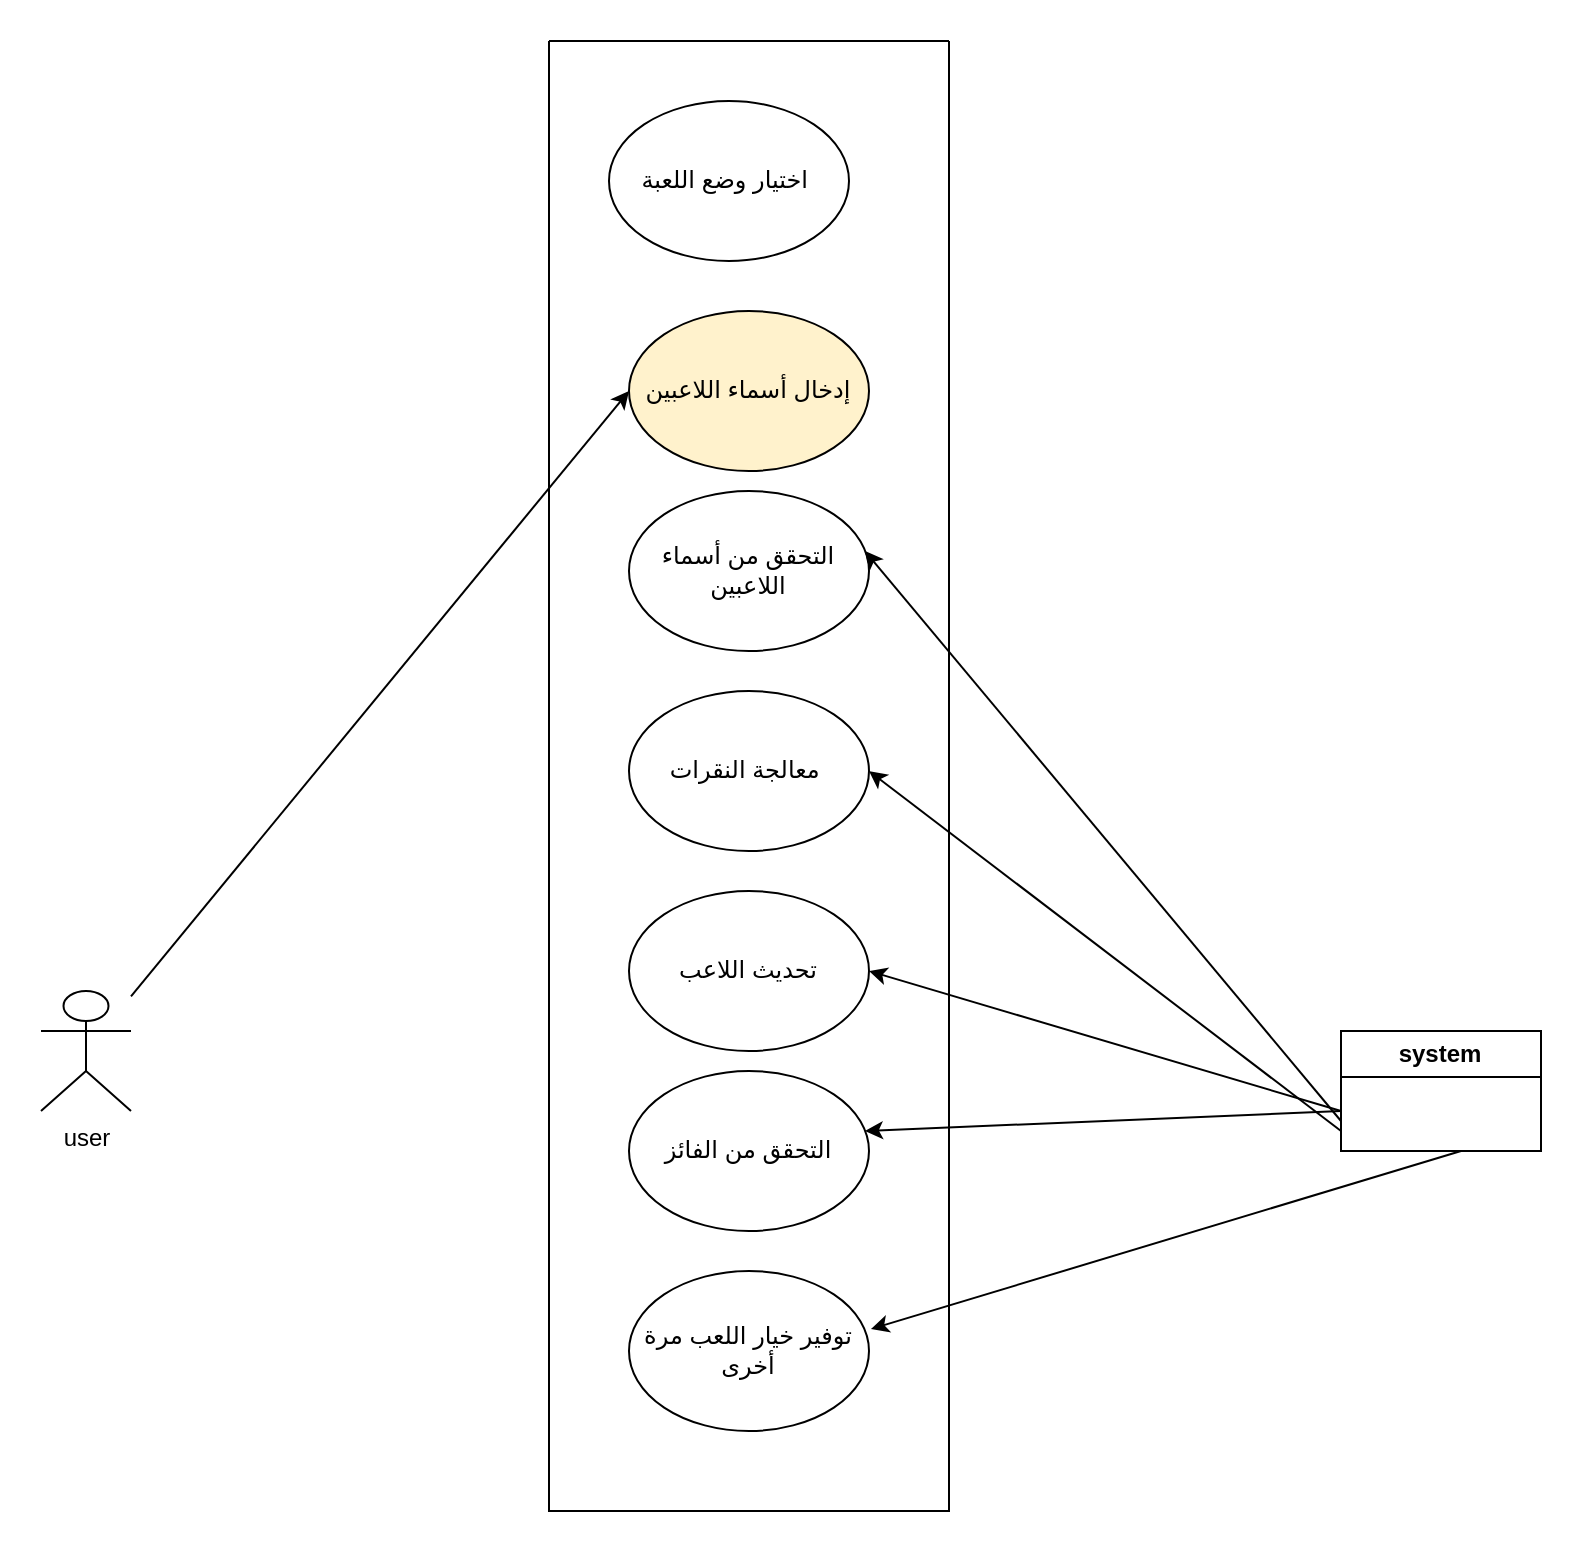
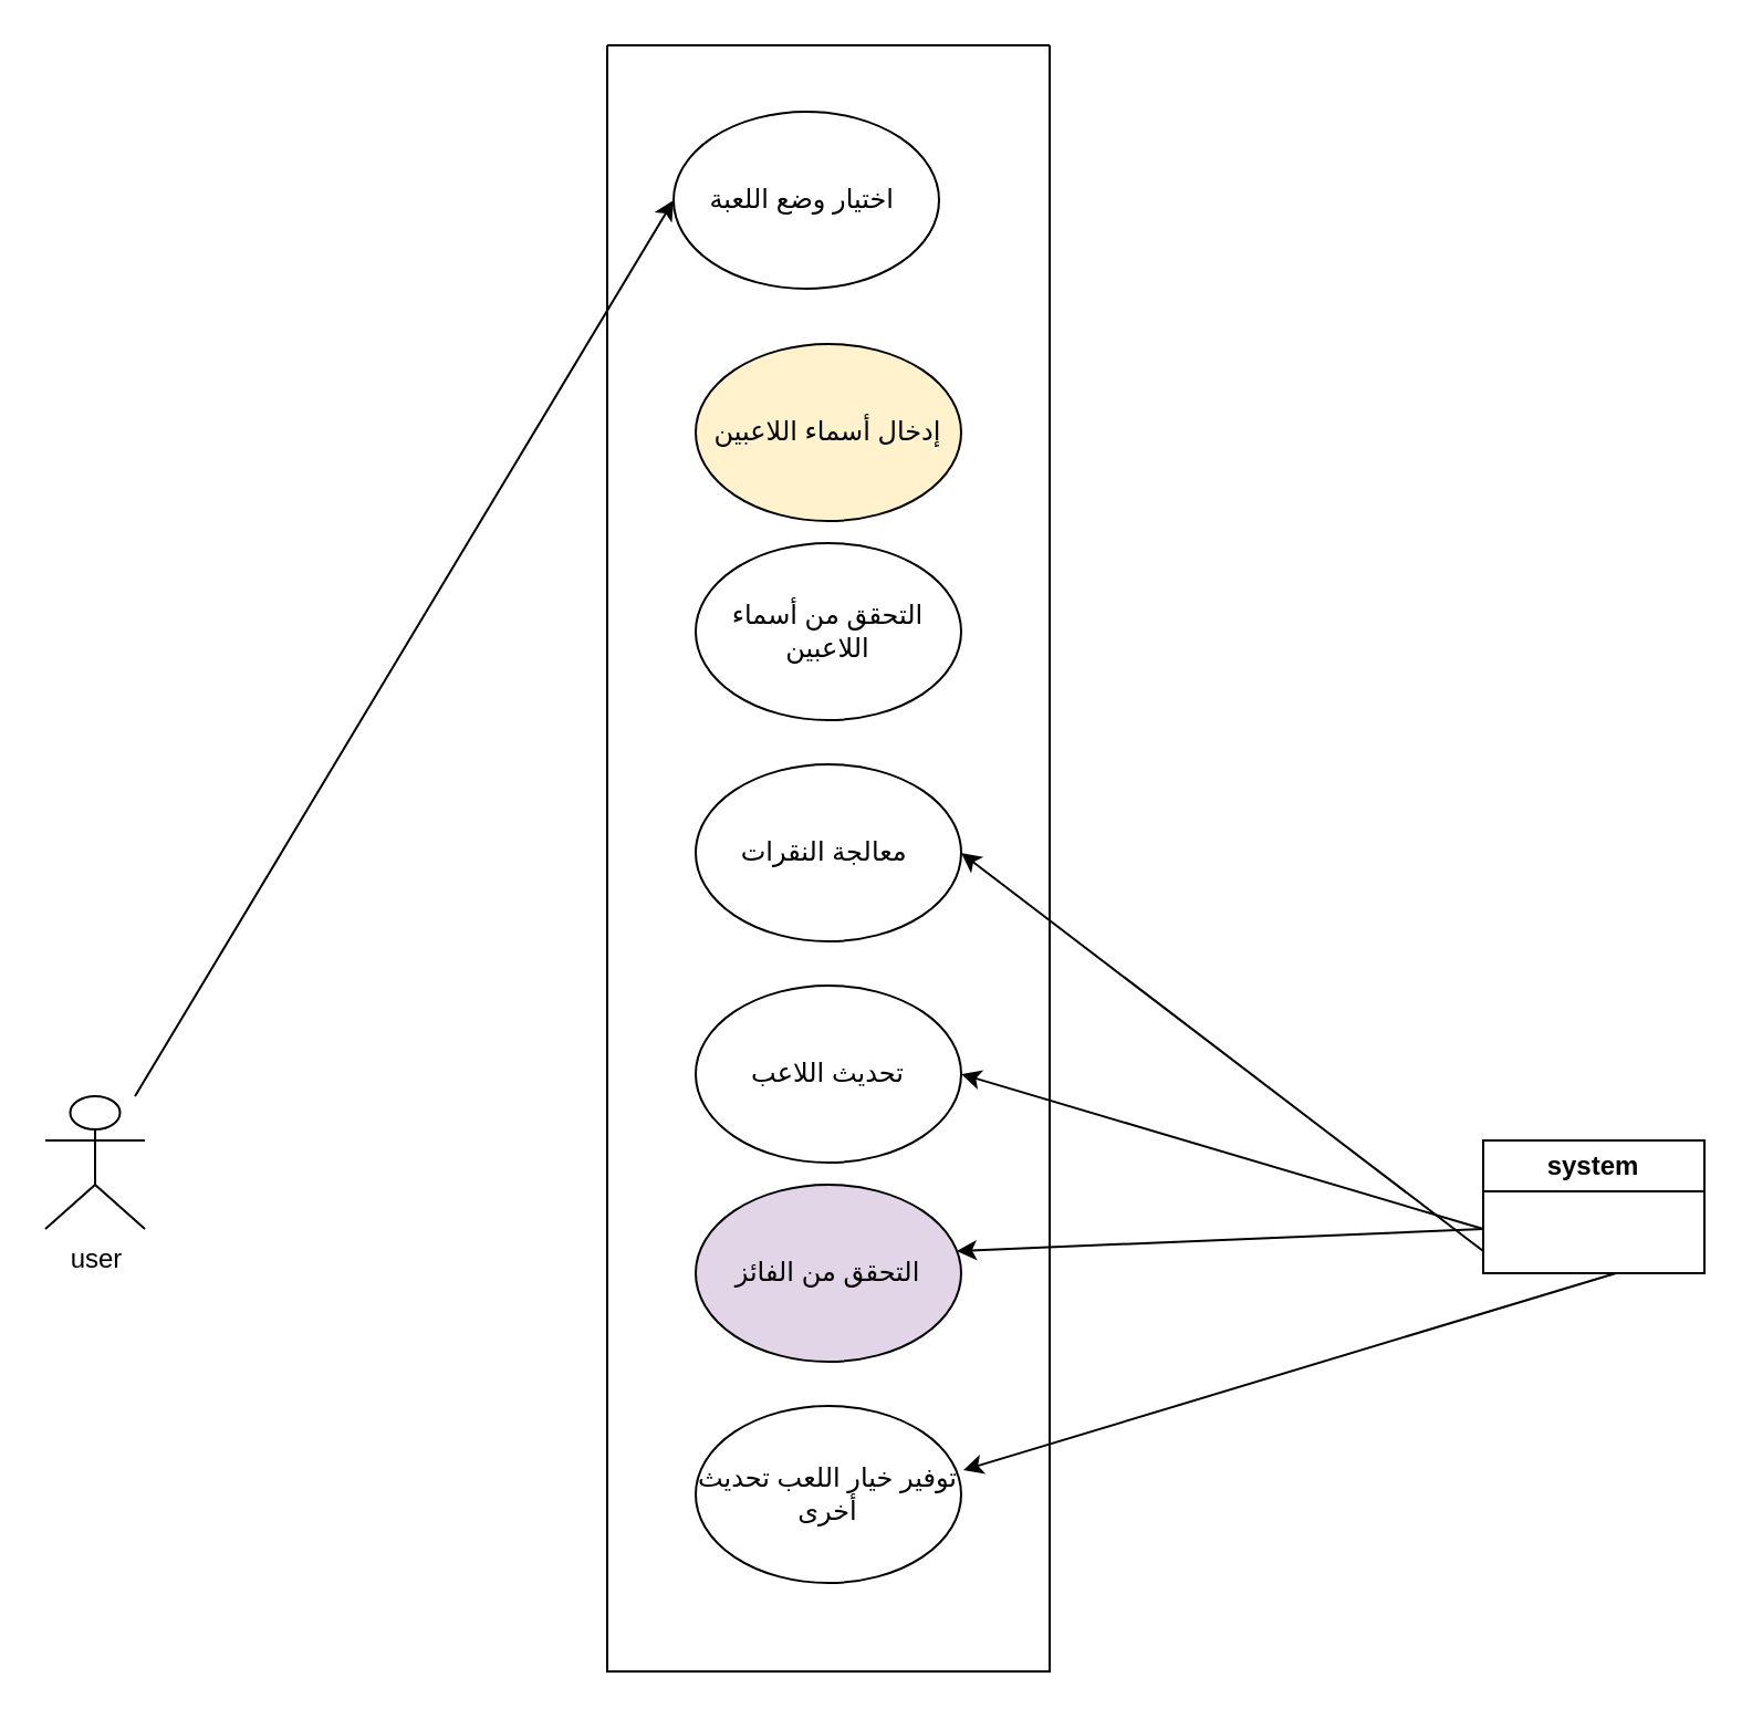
+ <mxCell id="16" value="" style="endArrow=classic;html=1;rounded=0;entryX=0;entryY=0.5;entryDx=0;entryDy=0;" parent="1" source="10" target="9" edge="1"><mxGeometry width="50" height="50" relative="1" as="geometry"><mxPoint x="350" y="595" as="sourcePoint" /><mxPoint x="400" y="545" as="targetPoint" /></mxGeometry></mxCell>
- <mxCell id="17" value="" style="endArrow=classic;html=1;rounded=0;entryX=0;entryY=0.5;entryDx=0;entryDy=0;" parent="1" source="10" target="8" edge="1"><mxGeometry width="50" height="50" relative="1" as="geometry"><mxPoint x="350" y="595" as="sourcePoint" /><mxPoint x="400" y="545" as="targetPoint" /></mxGeometry></mxCell>
- <mxCell id="18" value="" style="endArrow=classic;html=1;rounded=0;exitX=0;exitY=0.75;exitDx=0;exitDy=0;entryX=0.983;entryY=0.375;entryDx=0;entryDy=0;entryPerimeter=0;" parent="1" source="11" target="3" edge="1"><mxGeometry width="50" height="50" relative="1" as="geometry"><mxPoint x="350" y="595" as="sourcePoint" /><mxPoint x="400" y="545" as="targetPoint" /></mxGeometry></mxCell>
- <mxCell id="6" value="&lt;p dir=&quot;RTL&quot; class=&quot;MsoNormal&quot;&gt;التحقق من الفائز&lt;span style=&quot;font-family:&amp;quot;Arial&amp;quot;,sans-serif;mso-ascii-font-family:Calibri;&lt;br/&gt;mso-ascii-theme-font:minor-latin;mso-hansi-font-family:Calibri;mso-hansi-theme-font:&lt;br/&gt;minor-latin;mso-bidi-theme-font:minor-bidi&quot; lang=&quot;AR-SA&quot;&gt;&lt;/span&gt;&lt;/p&gt;" style="ellipse;whiteSpace=wrap;html=1;" parent="2" vertex="1"><mxGeometry x="40" y="515" width="120" height="80" as="geometry" /></mxCell>
+ <mxCell id="6" value="&lt;p dir=&quot;RTL&quot; class=&quot;MsoNormal&quot;&gt;التحقق من الفائز&lt;span style=&quot;font-family:&amp;quot;Arial&amp;quot;,sans-serif;mso-ascii-font-family:Calibri;&lt;br/&gt;mso-ascii-theme-font:minor-latin;mso-hansi-font-family:Calibri;mso-hansi-theme-font:&lt;br/&gt;minor-latin;mso-bidi-theme-font:minor-bidi&quot; lang=&quot;AR-SA&quot;&gt;&lt;/span&gt;&lt;/p&gt;" style="ellipse;whiteSpace=wrap;html=1;fillColor=#e1d5e7;" parent="2" vertex="1"><mxGeometry x="40" y="515" width="120" height="80" as="geometry" /></mxCell>
- <mxCell id="7" value="&lt;p dir=&quot;RTL&quot; class=&quot;MsoNormal&quot;&gt;توفير خيار اللعب مرة أخرى&lt;span style=&quot;font-family:&amp;quot;Arial&amp;quot;,sans-serif;mso-ascii-font-family:Calibri;&lt;br/&gt;mso-ascii-theme-font:minor-latin;mso-hansi-font-family:Calibri;mso-hansi-theme-font:&lt;br/&gt;minor-latin;mso-bidi-theme-font:minor-bidi&quot; lang=&quot;AR-SA&quot;&gt;&lt;/span&gt;&lt;/p&gt;" style="ellipse;whiteSpace=wrap;html=1;" parent="2" vertex="1"><mxGeometry x="40" y="615" width="120" height="80" as="geometry" /></mxCell>
+ <mxCell id="7" value="&lt;p dir=&quot;RTL&quot; class=&quot;MsoNormal&quot;&gt;توفير خيار اللعب تحديث أخرى&lt;span style=&quot;font-family:&amp;quot;Arial&amp;quot;,sans-serif;mso-ascii-font-family:Calibri;&lt;br/&gt;mso-ascii-theme-font:minor-latin;mso-hansi-font-family:Calibri;mso-hansi-theme-font:&lt;br/&gt;minor-latin;mso-bidi-theme-font:minor-bidi&quot; lang=&quot;AR-SA&quot;&gt;&lt;/span&gt;&lt;/p&gt;" style="ellipse;whiteSpace=wrap;html=1;" parent="2" vertex="1"><mxGeometry x="40" y="615" width="120" height="80" as="geometry" /></mxCell>
